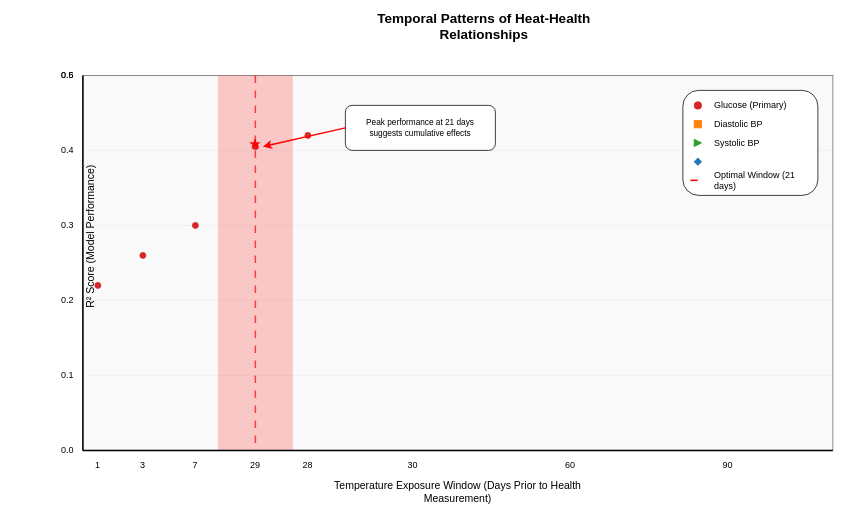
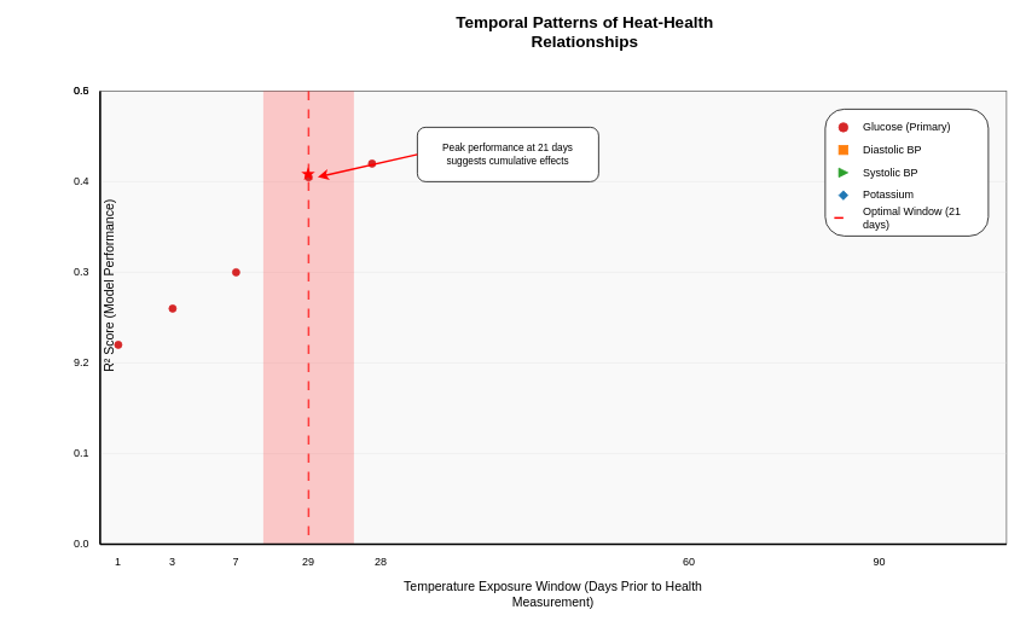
+ <mxCell id="44" value="Potassium" style="text;html=1;strokeColor=none;fillColor=none;align=left;verticalAlign=middle;whiteSpace=wrap;rounded=0;fontSize=12;" parent="1" vertex="1"><mxGeometry x="950" y="205" width="120" height="20" as="geometry" /></mxCell>
- <mxCell id="32" value="0.2" style="text;html=1;strokeColor=none;fillColor=none;align=right;verticalAlign=middle;whiteSpace=wrap;rounded=0;fontSize=12;" parent="1" vertex="1"><mxGeometry x="70" y="390" width="30" height="20" as="geometry" /></mxCell>
+ <mxCell id="32" value="9.2" style="text;html=1;strokeColor=none;fillColor=none;align=right;verticalAlign=middle;whiteSpace=wrap;rounded=0;fontSize=12;" parent="1" vertex="1"><mxGeometry x="70" y="390" width="30" height="20" as="geometry" /></mxCell>
- <mxCell id="26" value="28" style="text;html=1;strokeColor=none;fillColor=none;align=center;verticalAlign=middle;whiteSpace=wrap;rounded=0;fontSize=12;" parent="1" vertex="1"><mxGeometry x="400" y="610" width="20" height="20" as="geometry" /></mxCell>
+ <mxCell id="26" value="28" style="text;html=1;strokeColor=none;fillColor=none;align=center;verticalAlign=middle;whiteSpace=wrap;rounded=0;fontSize=12;" parent="1" vertex="1"><mxGeometry x="410" y="610" width="20" height="20" as="geometry" /></mxCell>
- <mxCell id="27" value="30" style="text;html=1;strokeColor=none;fillColor=none;align=center;verticalAlign=middle;whiteSpace=wrap;rounded=0;fontSize=12;" parent="1" vertex="1"><mxGeometry x="540" y="610" width="20" height="20" as="geometry" /></mxCell>
